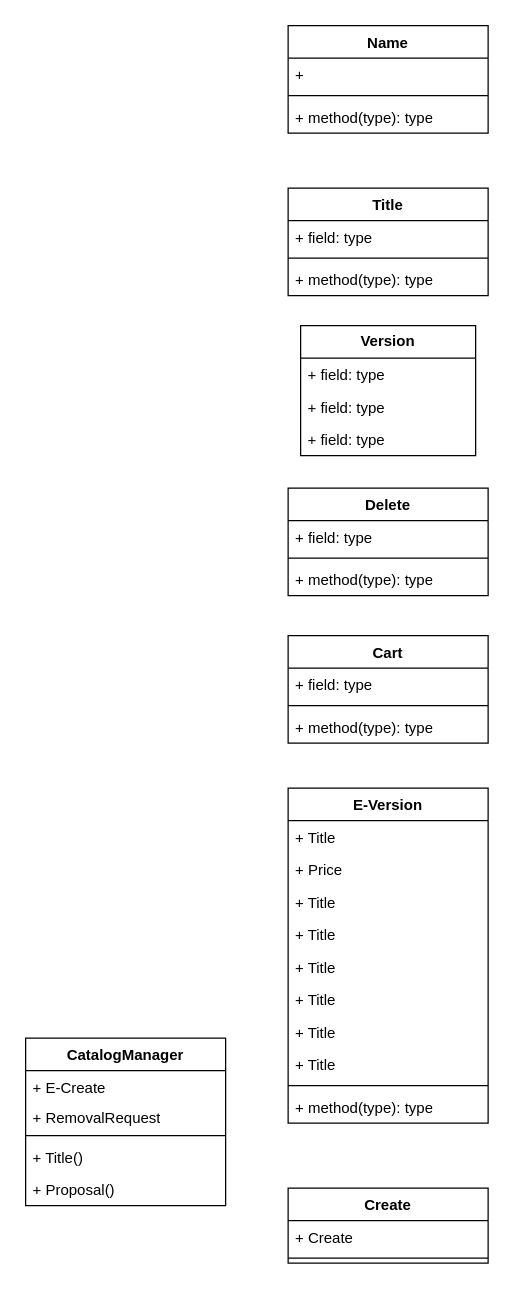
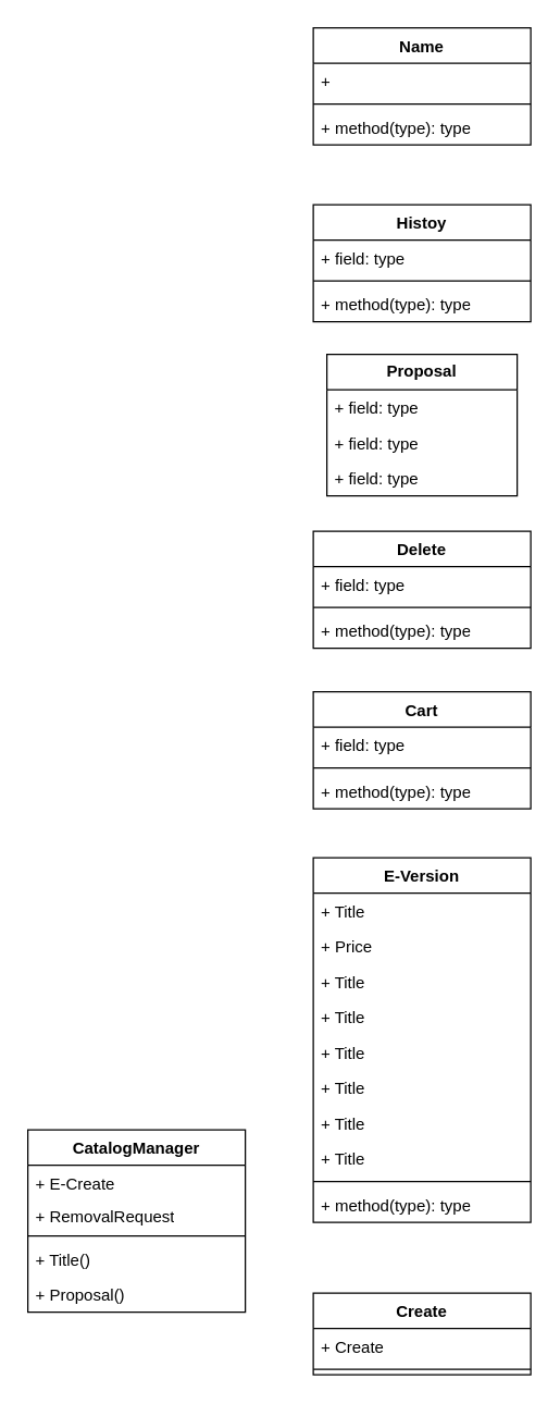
- <mxCell id="6" value="Title" style="swimlane;fontStyle=1;align=center;verticalAlign=top;childLayout=stackLayout;horizontal=1;startSize=26;horizontalStack=0;resizeParent=1;resizeParentMax=0;resizeLast=0;collapsible=1;marginBottom=0;whiteSpace=wrap;html=1;" vertex="1" parent="1"><mxGeometry x="230" y="150" width="160" height="86" as="geometry" /></mxCell>
+ <mxCell id="6" value="Histoy" style="swimlane;fontStyle=1;align=center;verticalAlign=top;childLayout=stackLayout;horizontal=1;startSize=26;horizontalStack=0;resizeParent=1;resizeParentMax=0;resizeLast=0;collapsible=1;marginBottom=0;whiteSpace=wrap;html=1;" vertex="1" parent="1"><mxGeometry x="230" y="150" width="160" height="86" as="geometry" /></mxCell>
- <mxCell id="10" value="&lt;b&gt;Version&lt;/b&gt;" style="swimlane;fontStyle=0;childLayout=stackLayout;horizontal=1;startSize=26;fillColor=none;horizontalStack=0;resizeParent=1;resizeParentMax=0;resizeLast=0;collapsible=1;marginBottom=0;whiteSpace=wrap;html=1;" vertex="1" parent="1"><mxGeometry x="240" y="260" width="140" height="104" as="geometry" /></mxCell>
+ <mxCell id="10" value="&lt;b&gt;Proposal&lt;/b&gt;" style="swimlane;fontStyle=0;childLayout=stackLayout;horizontal=1;startSize=26;fillColor=none;horizontalStack=0;resizeParent=1;resizeParentMax=0;resizeLast=0;collapsible=1;marginBottom=0;whiteSpace=wrap;html=1;" vertex="1" parent="1"><mxGeometry x="240" y="260" width="140" height="104" as="geometry" /></mxCell>
